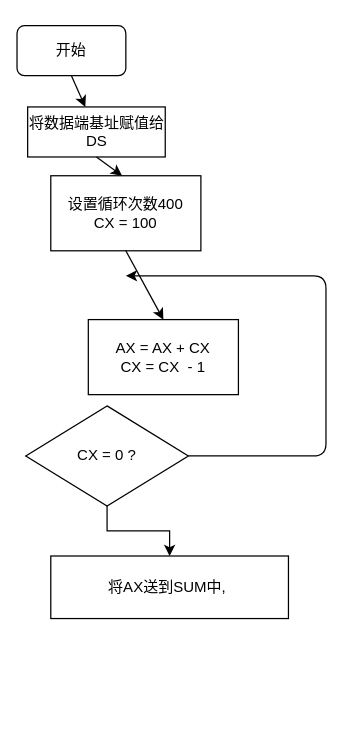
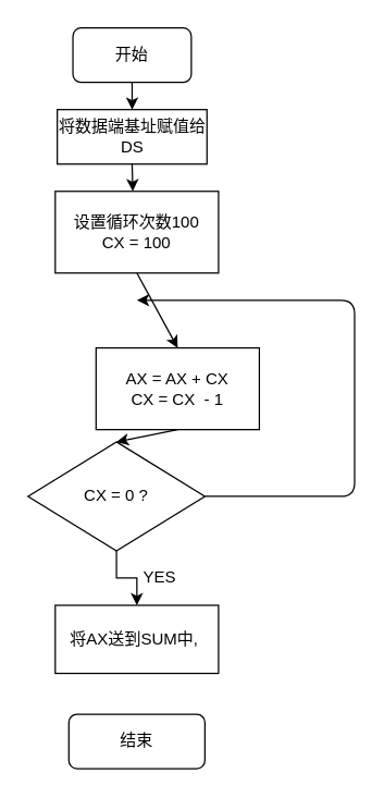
- <mxCell id="2" value="开始" style="rounded=1;whiteSpace=wrap;html=1;" vertex="1" parent="1"><mxGeometry x="13" y="20" width="87" height="40" as="geometry" /></mxCell>
+ <mxCell id="2" value="开始" style="rounded=1;whiteSpace=wrap;html=1;" vertex="1" parent="1"><mxGeometry x="53" y="20" width="87" height="40" as="geometry" /></mxCell>
- <mxCell id="3" value="将数据端基址赋值给 DS" style="rounded=0;whiteSpace=wrap;html=1;" vertex="1" parent="1"><mxGeometry x="21.5" y="85" width="110" height="40" as="geometry" /></mxCell>
+ <mxCell id="3" value="将数据端基址赋值给 DS" style="rounded=0;whiteSpace=wrap;html=1;" vertex="1" parent="1"><mxGeometry x="41.5" y="80" width="110" height="40" as="geometry" /></mxCell>
- <mxCell id="4" value="设置循环次数400&lt;br&gt;CX = 100" style="rounded=0;whiteSpace=wrap;html=1;" vertex="1" parent="1"><mxGeometry x="40" y="140" width="120" height="60" as="geometry" /></mxCell>
+ <mxCell id="4" value="设置循环次数100&lt;br&gt;CX = 100" style="rounded=0;whiteSpace=wrap;html=1;" vertex="1" parent="1"><mxGeometry x="40" y="140" width="120" height="60" as="geometry" /></mxCell>
+ <mxCell id="14" value="" style="endArrow=classic;html=1;entryX=0.5;entryY=0;entryDx=0;entryDy=0;exitX=0.5;exitY=1;exitDx=0;exitDy=0;" edge="1" parent="1" source="11" target="6"><mxGeometry width="50" height="50" relative="1" as="geometry"><mxPoint x="40" y="640" as="sourcePoint" /><mxPoint x="90" y="590" as="targetPoint" /></mxGeometry></mxCell>
+ <mxCell id="9" value="YES" style="text;html=1;strokeColor=none;fillColor=none;align=center;verticalAlign=middle;whiteSpace=wrap;rounded=0;" vertex="1" parent="1"><mxGeometry x="96.5" y="414" width="40" height="20" as="geometry" /></mxCell>
- <mxCell id="10" value="将AX送到SUM中,&amp;nbsp;" style="rounded=0;whiteSpace=wrap;html=1;" vertex="1" parent="1"><mxGeometry x="40" y="444" width="190" height="50" as="geometry" /></mxCell>
+ <mxCell id="10" value="将AX送到SUM中,&amp;nbsp;" style="rounded=0;whiteSpace=wrap;html=1;" vertex="1" parent="1"><mxGeometry x="40" y="444" width="120" height="50" as="geometry" /></mxCell>
+ <mxCell id="12" value="结束" style="rounded=1;whiteSpace=wrap;html=1;" vertex="1" parent="1"><mxGeometry x="50" y="524" width="100" height="40" as="geometry" /></mxCell>
